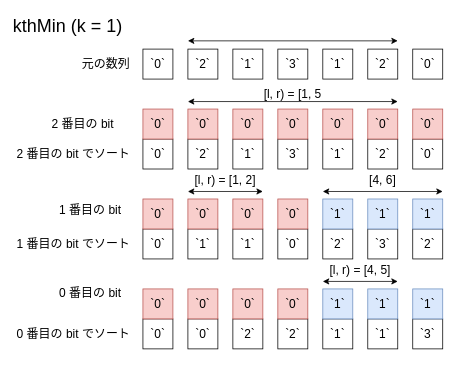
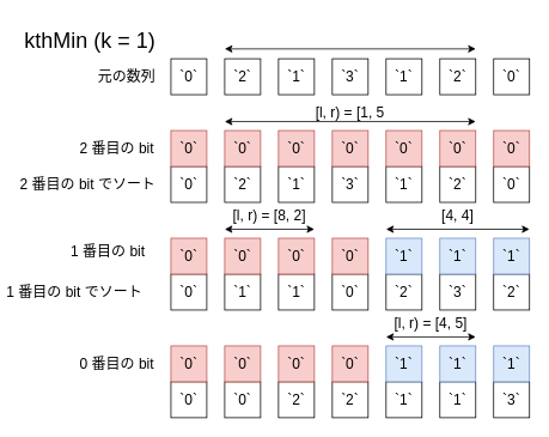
- <mxCell id="57" value="kthMin (k = 1)" style="text;html=1;align=center;verticalAlign=middle;whiteSpace=wrap;rounded=0;fontSize=24;" vertex="1" parent="1"><mxGeometry x="10" y="10" width="160" height="50" as="geometry" /></mxCell>
+ <mxCell id="57" value="kthMin (k = 1)" style="text;html=1;align=center;verticalAlign=middle;whiteSpace=wrap;rounded=0;fontSize=24;" vertex="1" parent="1"><mxGeometry x="20" y="20" width="160" height="50" as="geometry" /></mxCell>
- <mxCell id="16" value="2 番目の bit" style="text;html=1;align=center;verticalAlign=middle;whiteSpace=wrap;rounded=0;fontSize=16;" parent="1" vertex="1"><mxGeometry x="65" y="150" width="90" height="30" as="geometry" /></mxCell>
+ <mxCell id="16" value="2 番目の bit" style="text;html=1;align=center;verticalAlign=middle;whiteSpace=wrap;rounded=0;fontSize=16;" parent="1" vertex="1"><mxGeometry x="85" y="150" width="90" height="30" as="geometry" /></mxCell>
- <mxCell id="62" value="[l, r) = [1, 2]" style="text;html=1;align=center;verticalAlign=middle;whiteSpace=wrap;rounded=0;fontSize=16;" vertex="1" parent="1"><mxGeometry x="220" y="215" width="160" height="50" as="geometry" /></mxCell>
+ <mxCell id="62" value="[l, r) = [8, 2]" style="text;html=1;align=center;verticalAlign=middle;whiteSpace=wrap;rounded=0;fontSize=16;" vertex="1" parent="1"><mxGeometry x="220" y="215" width="160" height="50" as="geometry" /></mxCell>
- <mxCell id="64" value="[4&lt;span style=&quot;background-color: initial;&quot;&gt;, 6]&lt;/span&gt;" style="text;html=1;align=center;verticalAlign=middle;whiteSpace=wrap;rounded=0;fontSize=16;" vertex="1" parent="1"><mxGeometry x="430" y="215" width="160" height="50" as="geometry" /></mxCell>
+ <mxCell id="64" value="[4&lt;span style=&quot;background-color: initial;&quot;&gt;, 4]&lt;/span&gt;" style="text;html=1;align=center;verticalAlign=middle;whiteSpace=wrap;rounded=0;fontSize=16;" vertex="1" parent="1"><mxGeometry x="430" y="215" width="160" height="50" as="geometry" /></mxCell>
- <mxCell id="54" value="1 番目の bit でソート" style="text;html=1;align=center;verticalAlign=middle;whiteSpace=wrap;rounded=0;fontSize=16;" parent="1" vertex="1"><mxGeometry x="20" y="310" width="155" height="30" as="geometry" /></mxCell>
+ <mxCell id="54" value="1 番目の bit でソート" style="text;html=1;align=center;verticalAlign=middle;whiteSpace=wrap;rounded=0;fontSize=16;" parent="1" vertex="1"><mxGeometry x="5" y="310" width="155" height="30" as="geometry" /></mxCell>
- <mxCell id="55" value="0 番目の bit" style="text;html=1;align=center;verticalAlign=middle;whiteSpace=wrap;rounded=0;fontSize=16;" parent="1" vertex="1"><mxGeometry x="75" y="375" width="90" height="30" as="geometry" /></mxCell>
+ <mxCell id="55" value="0 番目の bit" style="text;html=1;align=center;verticalAlign=middle;whiteSpace=wrap;rounded=0;fontSize=16;" parent="1" vertex="1"><mxGeometry x="85" y="390" width="90" height="30" as="geometry" /></mxCell>
- <mxCell id="56" value="0 番目の bit でソート" style="text;html=1;align=center;verticalAlign=middle;whiteSpace=wrap;rounded=0;fontSize=16;" parent="1" vertex="1"><mxGeometry x="20" y="430" width="155" height="30" as="geometry" /></mxCell>
